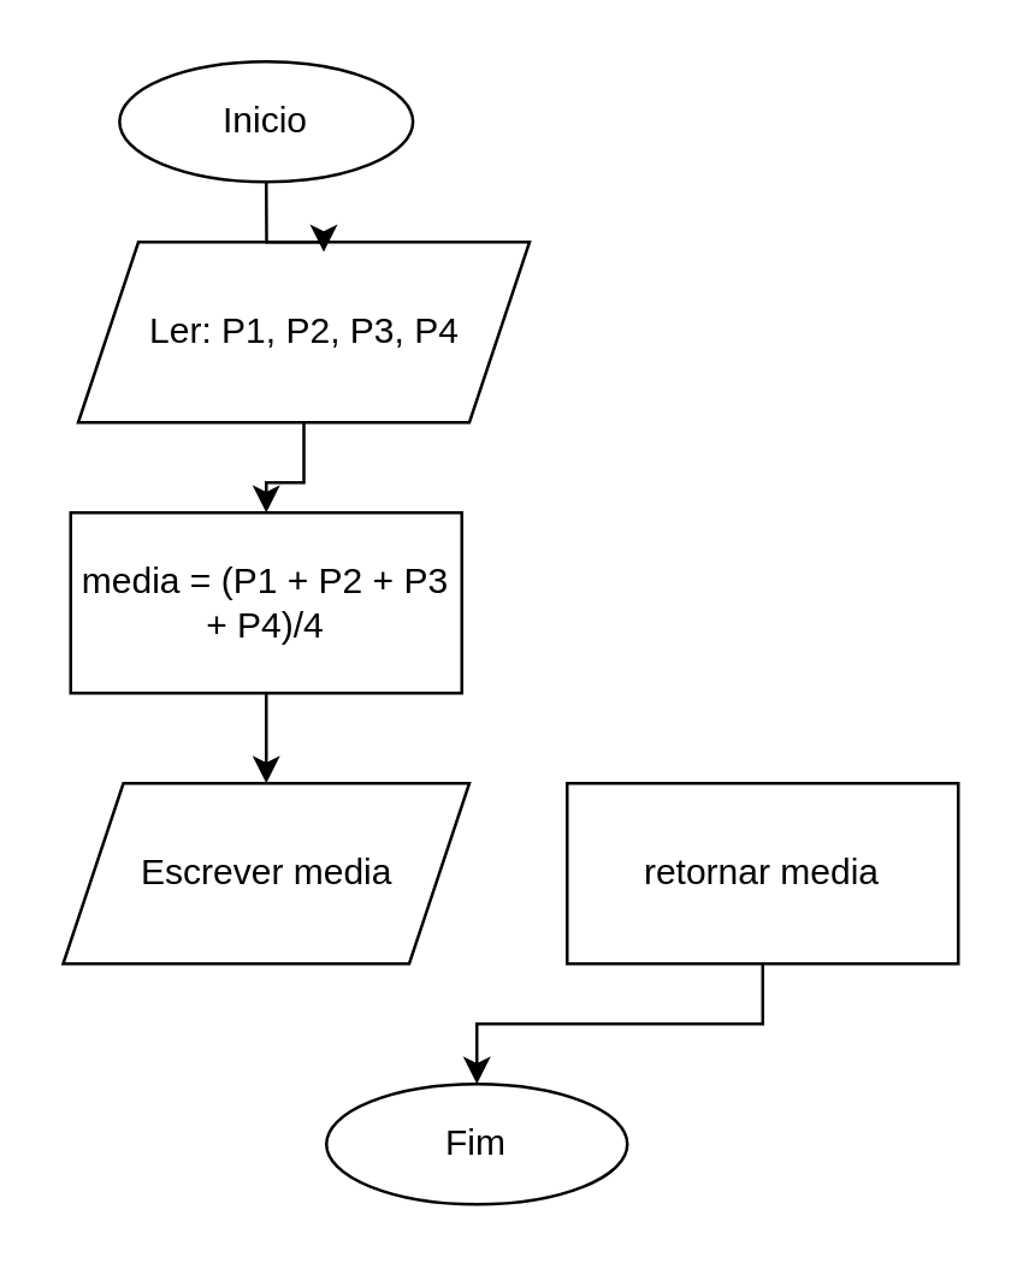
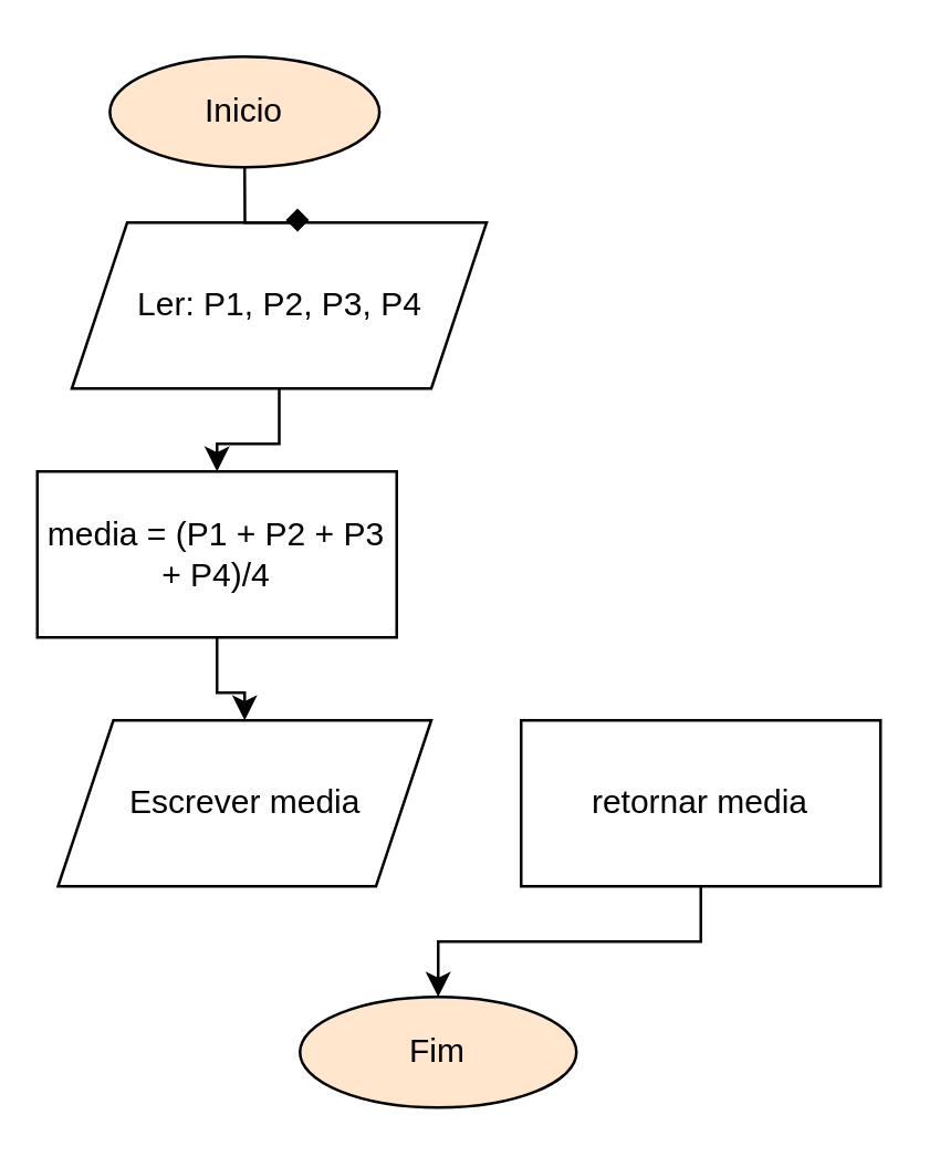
- <mxCell id="9" value="Inicio" style="ellipse;whiteSpace=wrap;html=1;" vertex="1" parent="1"><mxGeometry x="39.25" y="20" width="97.5" height="40" as="geometry" /></mxCell>
+ <mxCell id="9" value="Inicio" style="ellipse;whiteSpace=wrap;html=1;fillColor=#ffe6cc;" vertex="1" parent="1"><mxGeometry x="39.25" y="20" width="97.5" height="40" as="geometry" /></mxCell>
- <mxCell id="10" style="edgeStyle=orthogonalEdgeStyle;rounded=0;orthogonalLoop=1;jettySize=auto;html=1;entryX=0.544;entryY=0.055;entryDx=0;entryDy=0;entryPerimeter=0;" edge="1" parent="1" source="9" target="3"><mxGeometry relative="1" as="geometry" /></mxCell>
+ <mxCell id="10" style="edgeStyle=orthogonalEdgeStyle;rounded=0;orthogonalLoop=1;jettySize=auto;html=1;entryX=0.544;entryY=0.055;entryDx=0;entryDy=0;entryPerimeter=0;endArrow=diamond;" edge="1" parent="1" source="9" target="3"><mxGeometry relative="1" as="geometry" /></mxCell>
- <mxCell id="5" value="media = (P1 + P2 + P3 + P4)/4" style="rounded=0;whiteSpace=wrap;html=1;" vertex="1" parent="1"><mxGeometry x="23" y="170" width="130" height="60" as="geometry" /></mxCell>
+ <mxCell id="5" value="media = (P1 + P2 + P3 + P4)/4" style="rounded=0;whiteSpace=wrap;html=1;" vertex="1" parent="1"><mxGeometry x="13" y="170" width="130" height="60" as="geometry" /></mxCell>
- <mxCell id="11" value="Fim" style="ellipse;whiteSpace=wrap;html=1;" vertex="1" parent="1"><mxGeometry x="108" y="360" width="100" height="40" as="geometry" /></mxCell>
+ <mxCell id="11" value="Fim" style="ellipse;whiteSpace=wrap;html=1;fillColor=#ffe6cc;" vertex="1" parent="1"><mxGeometry x="108" y="360" width="100" height="40" as="geometry" /></mxCell>
